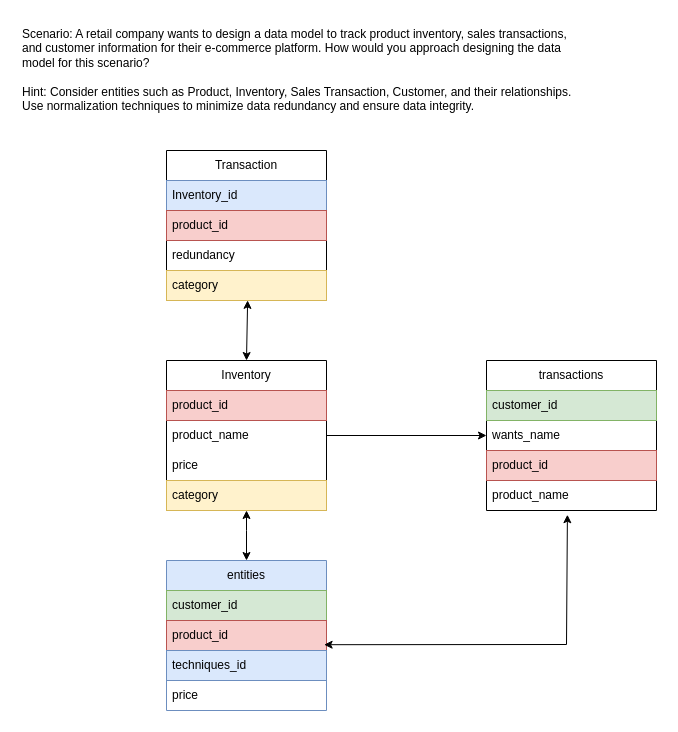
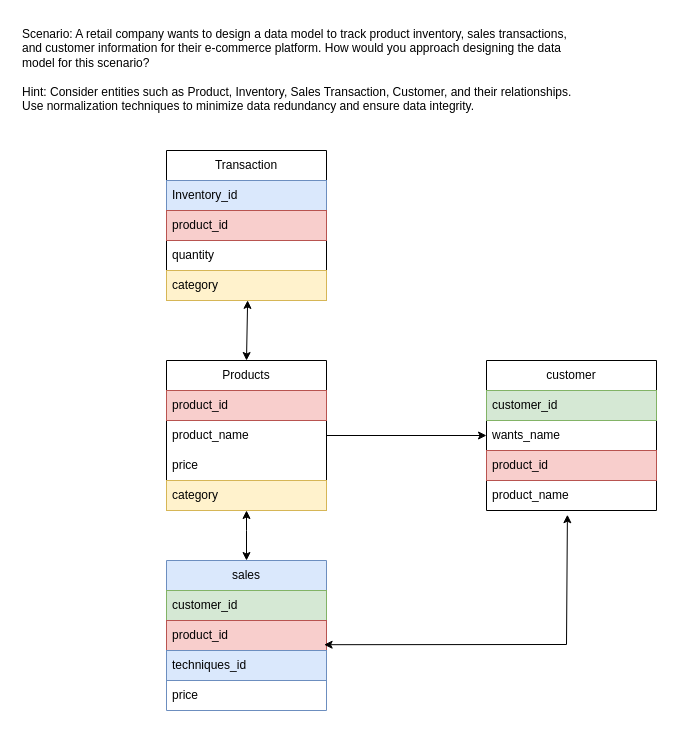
- <mxCell id="7" value="redundancy" style="text;strokeColor=none;fillColor=none;align=left;verticalAlign=middle;spacingLeft=4;spacingRight=4;overflow=hidden;points=[[0,0.5],[1,0.5]];portConstraint=eastwest;rotatable=0;whiteSpace=wrap;html=1;" vertex="1" parent="4"><mxGeometry y="90" width="160" height="30" as="geometry" /></mxCell>
+ <mxCell id="7" value="quantity" style="text;strokeColor=none;fillColor=none;align=left;verticalAlign=middle;spacingLeft=4;spacingRight=4;overflow=hidden;points=[[0,0.5],[1,0.5]];portConstraint=eastwest;rotatable=0;whiteSpace=wrap;html=1;" vertex="1" parent="4"><mxGeometry y="90" width="160" height="30" as="geometry" /></mxCell>
- <mxCell id="9" value="Inventory" style="swimlane;fontStyle=0;childLayout=stackLayout;horizontal=1;startSize=30;horizontalStack=0;resizeParent=1;resizeParentMax=0;resizeLast=0;collapsible=1;marginBottom=0;whiteSpace=wrap;html=1;" vertex="1" parent="1"><mxGeometry x="166" y="360" width="160" height="150" as="geometry" /></mxCell>
+ <mxCell id="9" value="Products" style="swimlane;fontStyle=0;childLayout=stackLayout;horizontal=1;startSize=30;horizontalStack=0;resizeParent=1;resizeParentMax=0;resizeLast=0;collapsible=1;marginBottom=0;whiteSpace=wrap;html=1;" vertex="1" parent="1"><mxGeometry x="166" y="360" width="160" height="150" as="geometry" /></mxCell>
- <mxCell id="14" value="transactions" style="swimlane;fontStyle=0;childLayout=stackLayout;horizontal=1;startSize=30;horizontalStack=0;resizeParent=1;resizeParentMax=0;resizeLast=0;collapsible=1;marginBottom=0;whiteSpace=wrap;html=1;" vertex="1" parent="1"><mxGeometry x="486" y="360" width="170" height="150" as="geometry" /></mxCell>
+ <mxCell id="14" value="customer" style="swimlane;fontStyle=0;childLayout=stackLayout;horizontal=1;startSize=30;horizontalStack=0;resizeParent=1;resizeParentMax=0;resizeLast=0;collapsible=1;marginBottom=0;whiteSpace=wrap;html=1;" vertex="1" parent="1"><mxGeometry x="486" y="360" width="170" height="150" as="geometry" /></mxCell>
- <mxCell id="19" value="entities" style="swimlane;fontStyle=0;childLayout=stackLayout;horizontal=1;startSize=30;horizontalStack=0;resizeParent=1;resizeParentMax=0;resizeLast=0;collapsible=1;marginBottom=0;whiteSpace=wrap;html=1;fillColor=#dae8fc;strokeColor=#6c8ebf;" vertex="1" parent="1"><mxGeometry x="166" y="560" width="160" height="150" as="geometry" /></mxCell>
+ <mxCell id="19" value="sales" style="swimlane;fontStyle=0;childLayout=stackLayout;horizontal=1;startSize=30;horizontalStack=0;resizeParent=1;resizeParentMax=0;resizeLast=0;collapsible=1;marginBottom=0;whiteSpace=wrap;html=1;fillColor=#dae8fc;strokeColor=#6c8ebf;" vertex="1" parent="1"><mxGeometry x="166" y="560" width="160" height="150" as="geometry" /></mxCell>
